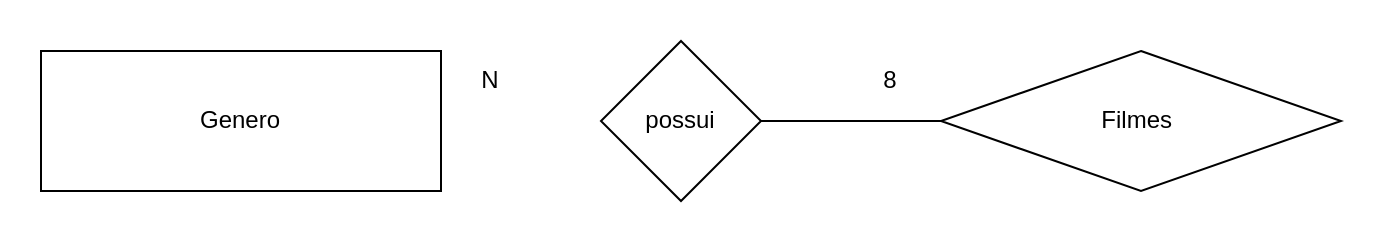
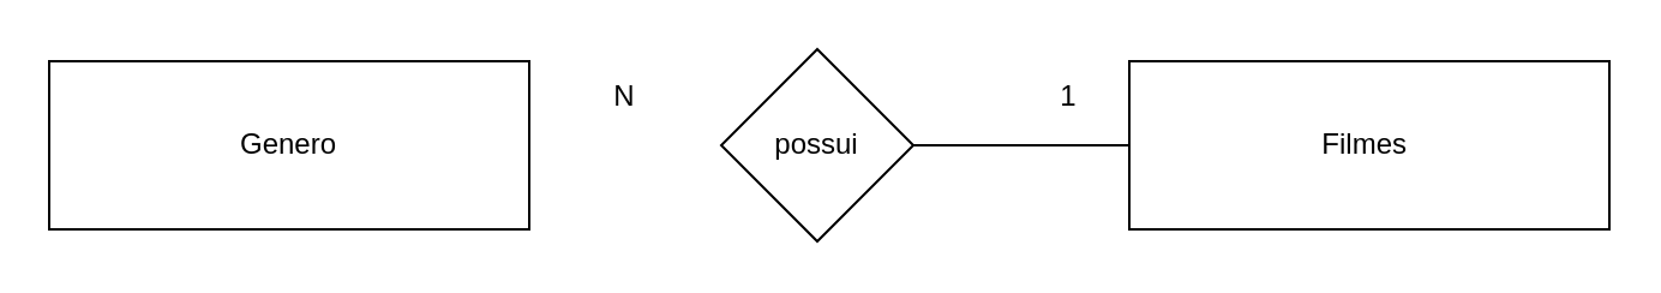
- <mxCell id="7" value="N" style="text;html=1;strokeColor=none;fillColor=none;align=center;verticalAlign=middle;whiteSpace=wrap;rounded=0;" parent="1" vertex="1"><mxGeometry x="230" y="30" width="30" height="20" as="geometry" /></mxCell>
+ <mxCell id="7" value="N" style="text;html=1;strokeColor=none;fillColor=none;align=center;verticalAlign=middle;whiteSpace=wrap;rounded=0;" parent="1" vertex="1"><mxGeometry x="245" y="30" width="30" height="20" as="geometry" /></mxCell>
- <mxCell id="6" value="8" style="text;html=1;strokeColor=none;fillColor=none;align=center;verticalAlign=middle;whiteSpace=wrap;rounded=0;" parent="1" vertex="1"><mxGeometry x="430" y="30" width="30" height="20" as="geometry" /></mxCell>
+ <mxCell id="6" value="1" style="text;html=1;strokeColor=none;fillColor=none;align=center;verticalAlign=middle;whiteSpace=wrap;rounded=0;" parent="1" vertex="1"><mxGeometry x="430" y="30" width="30" height="20" as="geometry" /></mxCell>
- <mxCell id="5" value="Filmes&amp;nbsp;" style="rhombus;whiteSpace=wrap;html=1;" parent="1" vertex="1"><mxGeometry x="470" y="25" width="200" height="70" as="geometry" /></mxCell>
+ <mxCell id="5" value="Filmes&amp;nbsp;" style="rounded=0;whiteSpace=wrap;html=1;" parent="1" vertex="1"><mxGeometry x="470" y="25" width="200" height="70" as="geometry" /></mxCell>
